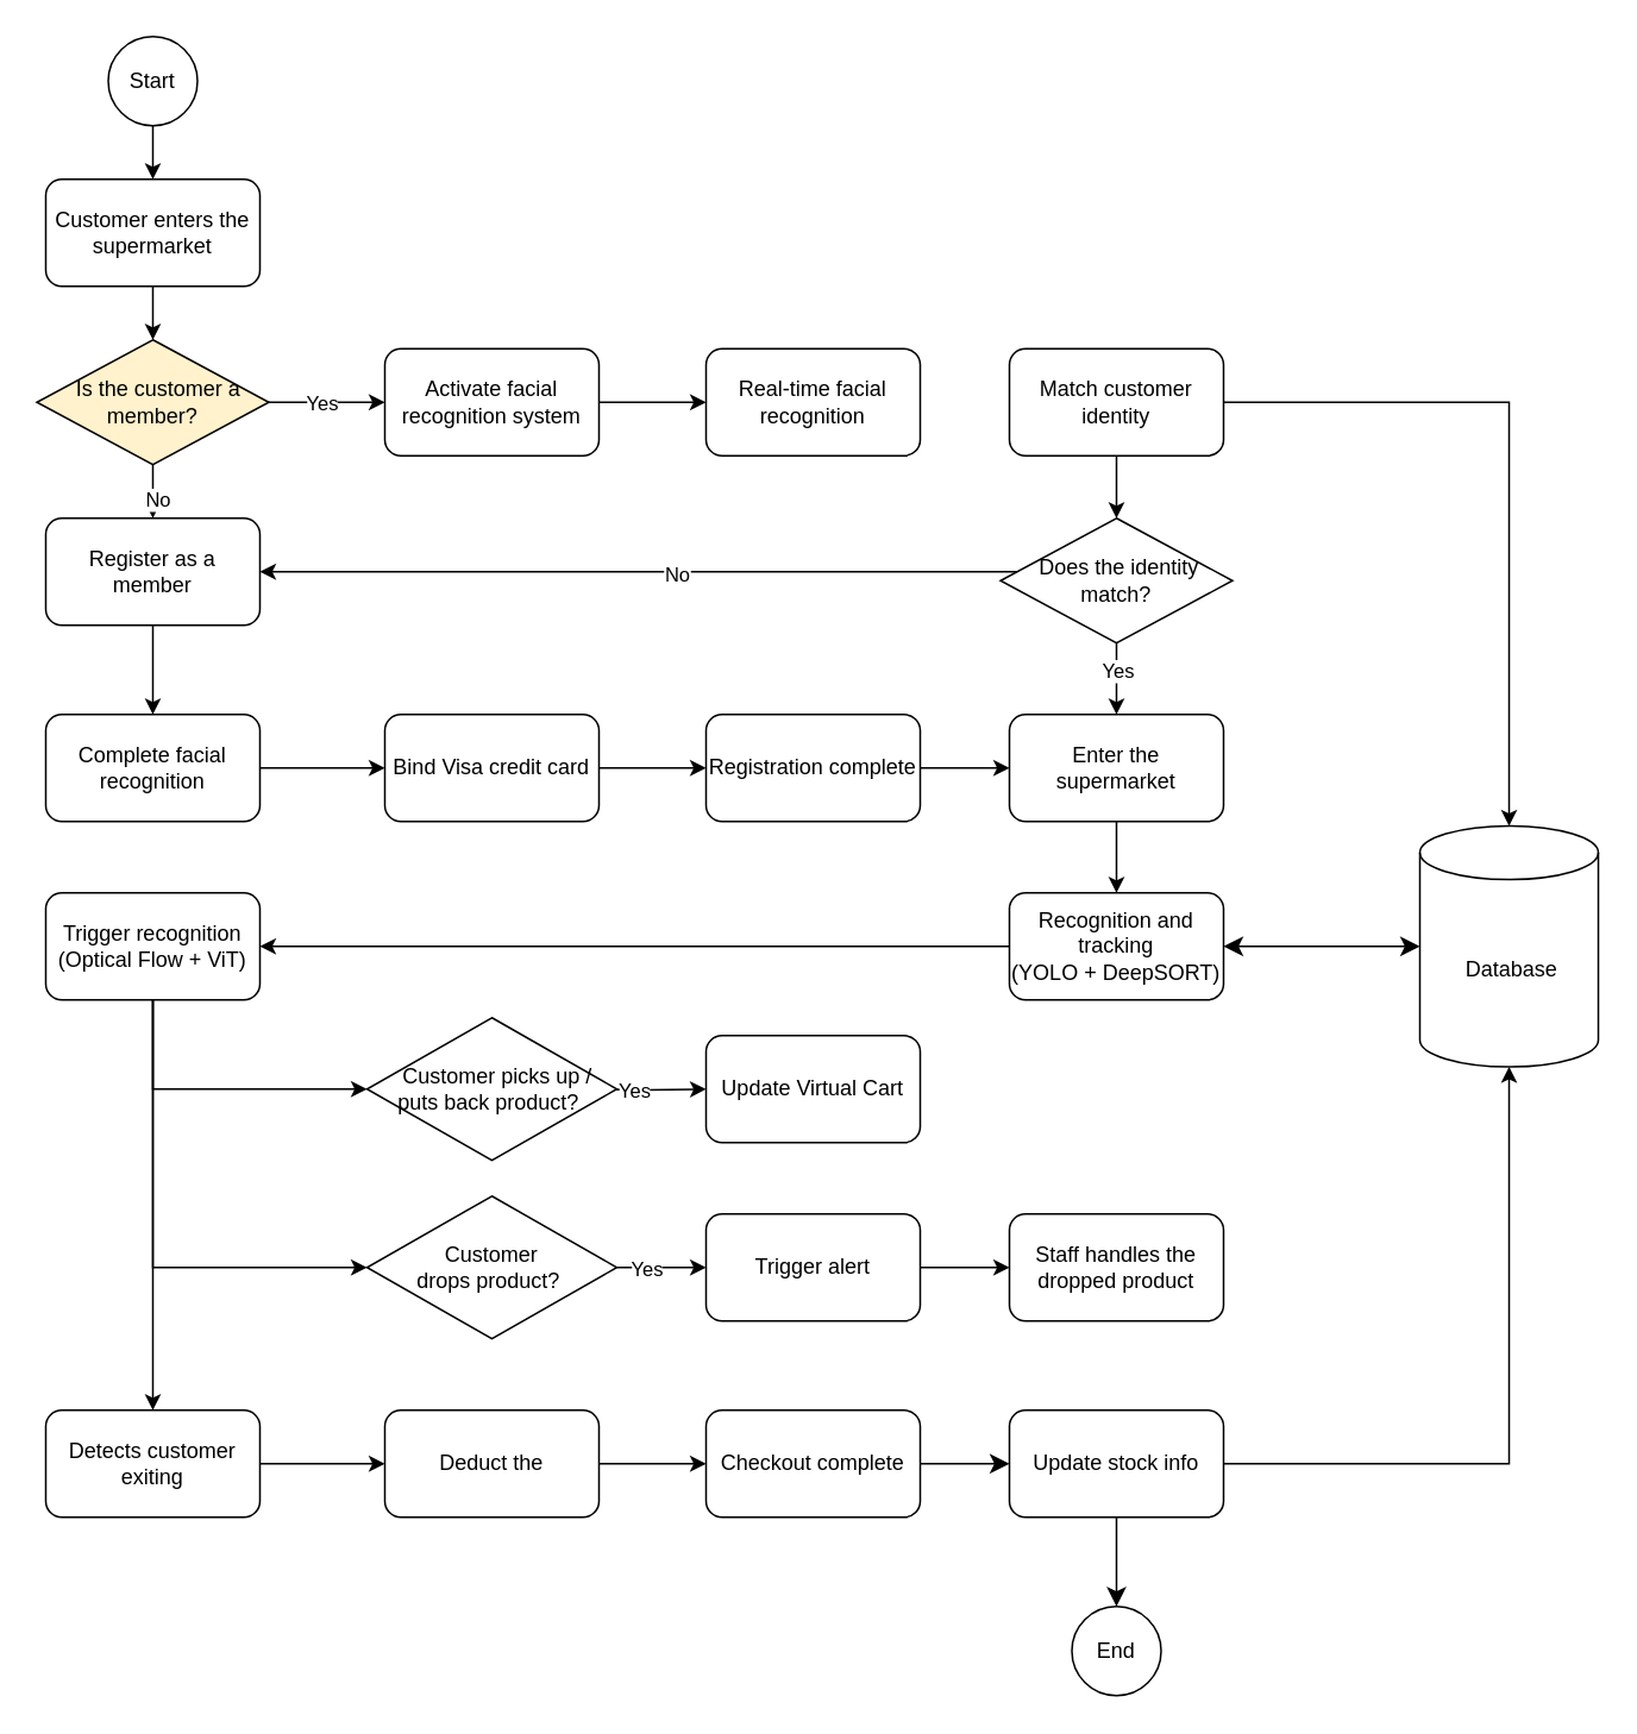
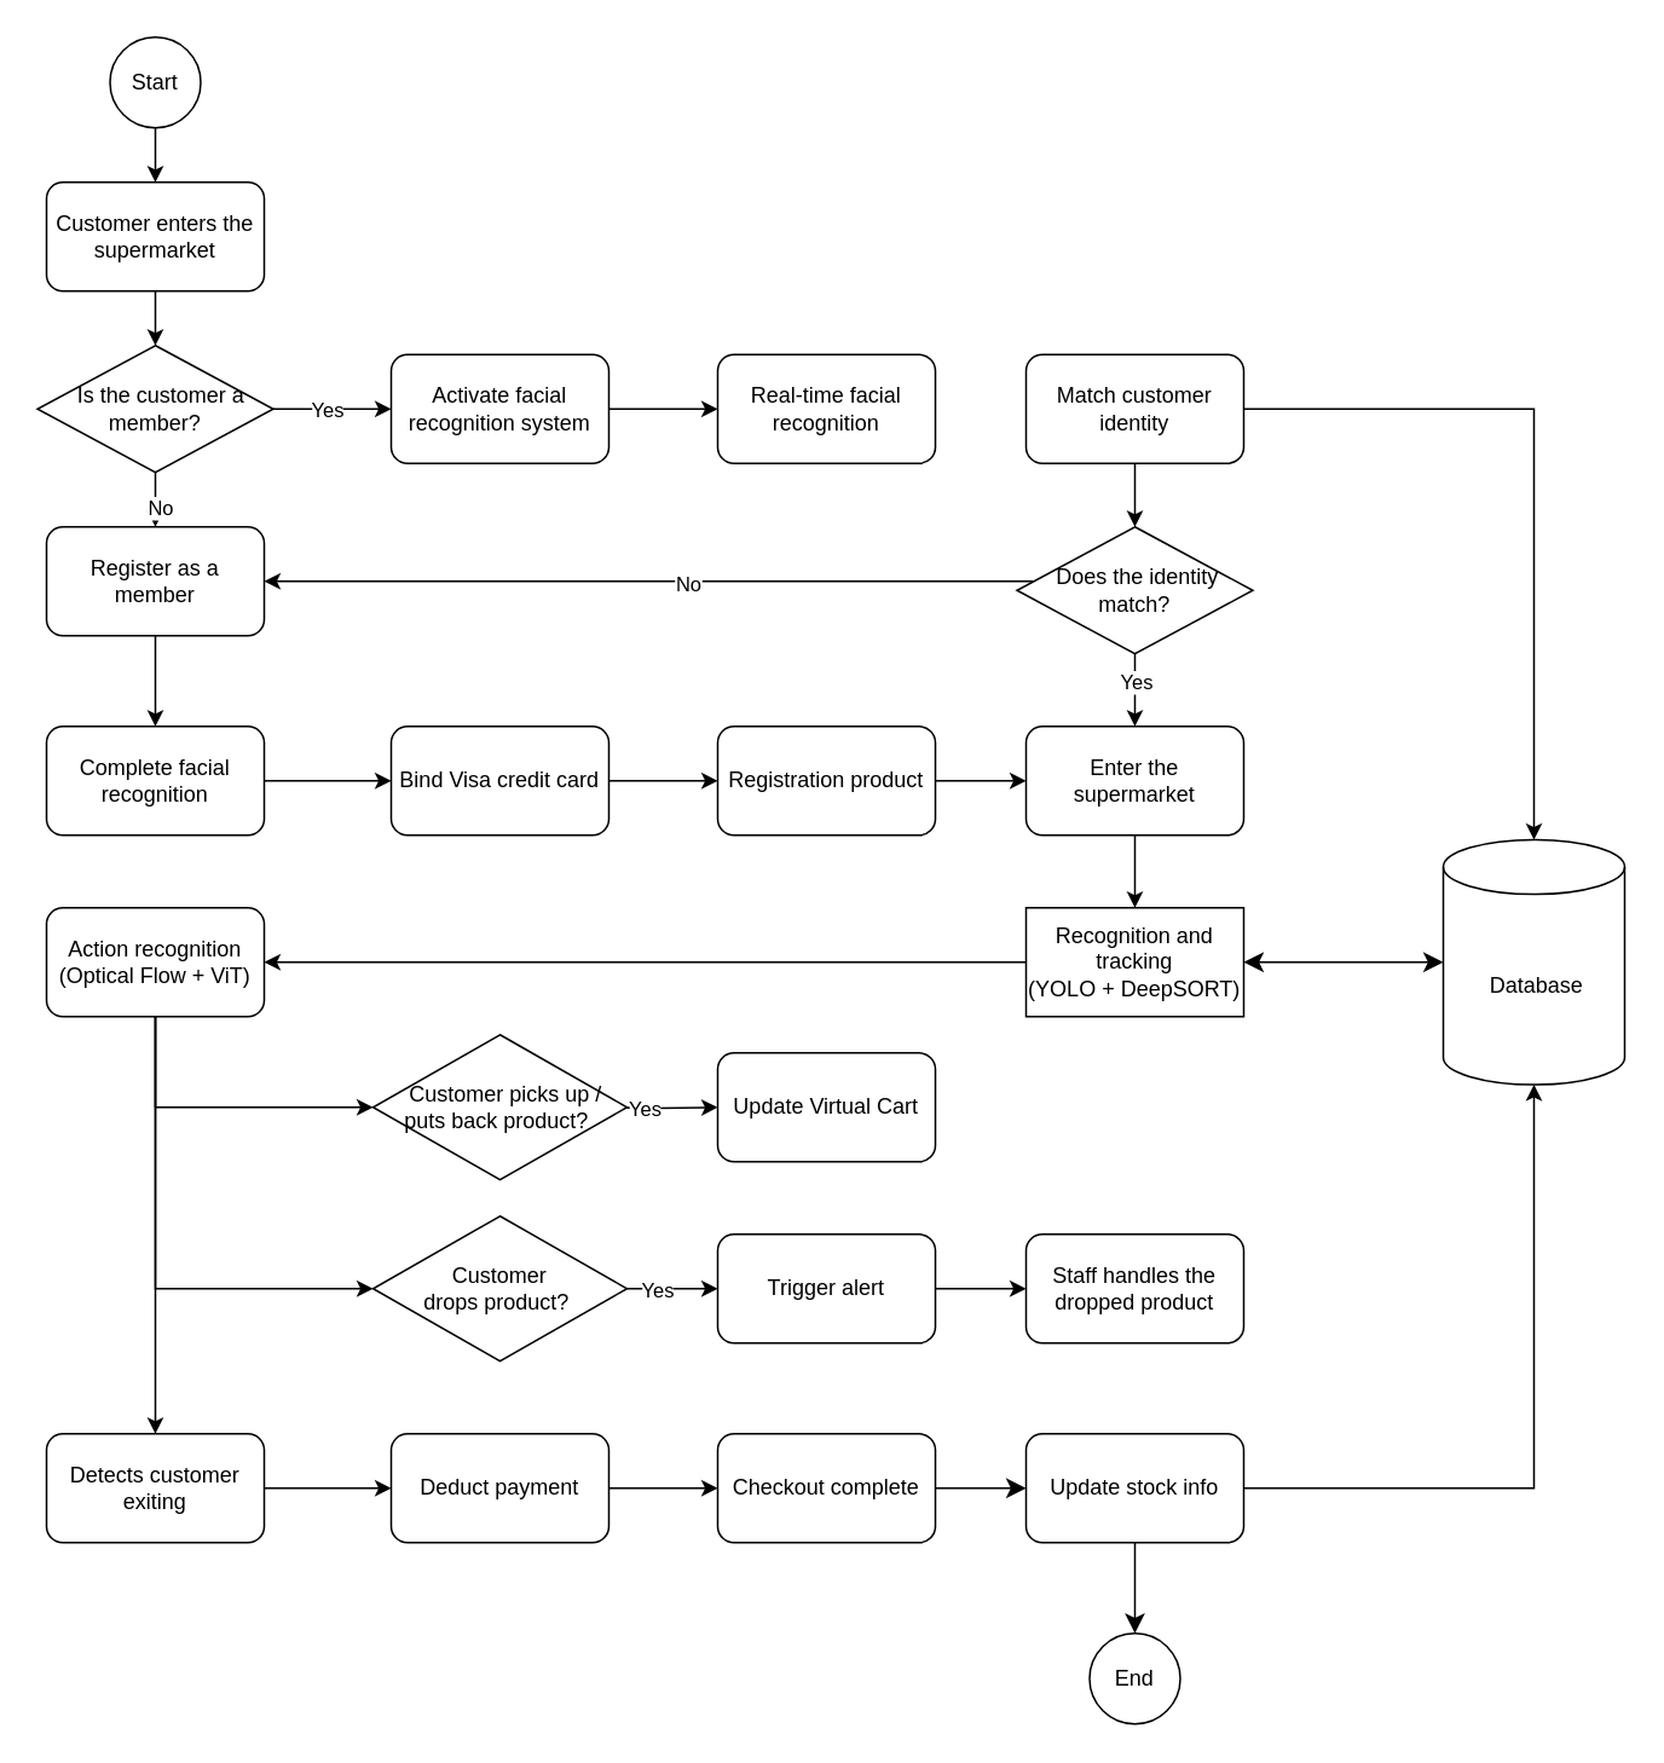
- <mxCell id="9" value="&lt;p class=&quot;p1&quot;&gt;&amp;nbsp; Is the customer a member?&lt;/p&gt;" style="rhombus;whiteSpace=wrap;html=1;fillColor=#fff2cc;" parent="1" vertex="1"><mxGeometry x="20" y="190" width="130" height="70" as="geometry" /></mxCell>
+ <mxCell id="9" value="&lt;p class=&quot;p1&quot;&gt;&amp;nbsp; Is the customer a member?&lt;/p&gt;" style="rhombus;whiteSpace=wrap;html=1;" parent="1" vertex="1"><mxGeometry x="20" y="190" width="130" height="70" as="geometry" /></mxCell>
- <mxCell id="32" value="&lt;p class=&quot;p1&quot;&gt;Registration complete&lt;/p&gt;" style="whiteSpace=wrap;html=1;rounded=1;" parent="1" vertex="1"><mxGeometry x="395" y="400" width="120" height="60" as="geometry" /></mxCell>
+ <mxCell id="32" value="&lt;p class=&quot;p1&quot;&gt;Registration product&lt;/p&gt;" style="whiteSpace=wrap;html=1;rounded=1;" parent="1" vertex="1"><mxGeometry x="395" y="400" width="120" height="60" as="geometry" /></mxCell>
- <mxCell id="36" value="Trigger recognition&lt;div&gt;(&lt;span style=&quot;background-color: transparent; color: light-dark(rgb(0, 0, 0), rgb(255, 255, 255));&quot;&gt;Optical Flow + ViT)&lt;/span&gt;&lt;/div&gt;" style="whiteSpace=wrap;html=1;rounded=1;" parent="1" vertex="1"><mxGeometry x="25" y="500" width="120" height="60" as="geometry" /></mxCell>
+ <mxCell id="36" value="Action recognition&lt;div&gt;(&lt;span style=&quot;background-color: transparent; color: light-dark(rgb(0, 0, 0), rgb(255, 255, 255));&quot;&gt;Optical Flow + ViT)&lt;/span&gt;&lt;/div&gt;" style="whiteSpace=wrap;html=1;rounded=1;" parent="1" vertex="1"><mxGeometry x="25" y="500" width="120" height="60" as="geometry" /></mxCell>
- <mxCell id="34" value="Recognition and tracking&lt;div&gt;(YOLO + DeepSORT)&lt;/div&gt;" style="whiteSpace=wrap;html=1;rounded=1;" parent="1" vertex="1"><mxGeometry x="565" y="500" width="120" height="60" as="geometry" /></mxCell>
+ <mxCell id="34" value="Recognition and tracking&lt;div&gt;(YOLO + DeepSORT)&lt;/div&gt;" style="whiteSpace=wrap;html=1;rounded=0;" parent="1" vertex="1"><mxGeometry x="565" y="500" width="120" height="60" as="geometry" /></mxCell>
- <mxCell id="51" value="&lt;p class=&quot;p1&quot;&gt;Deduct the&lt;/p&gt;" style="whiteSpace=wrap;html=1;rounded=1;" parent="1" vertex="1"><mxGeometry x="215" y="790" width="120" height="60" as="geometry" /></mxCell>
+ <mxCell id="51" value="&lt;p class=&quot;p1&quot;&gt;Deduct payment&lt;/p&gt;" style="whiteSpace=wrap;html=1;rounded=1;" parent="1" vertex="1"><mxGeometry x="215" y="790" width="120" height="60" as="geometry" /></mxCell>
